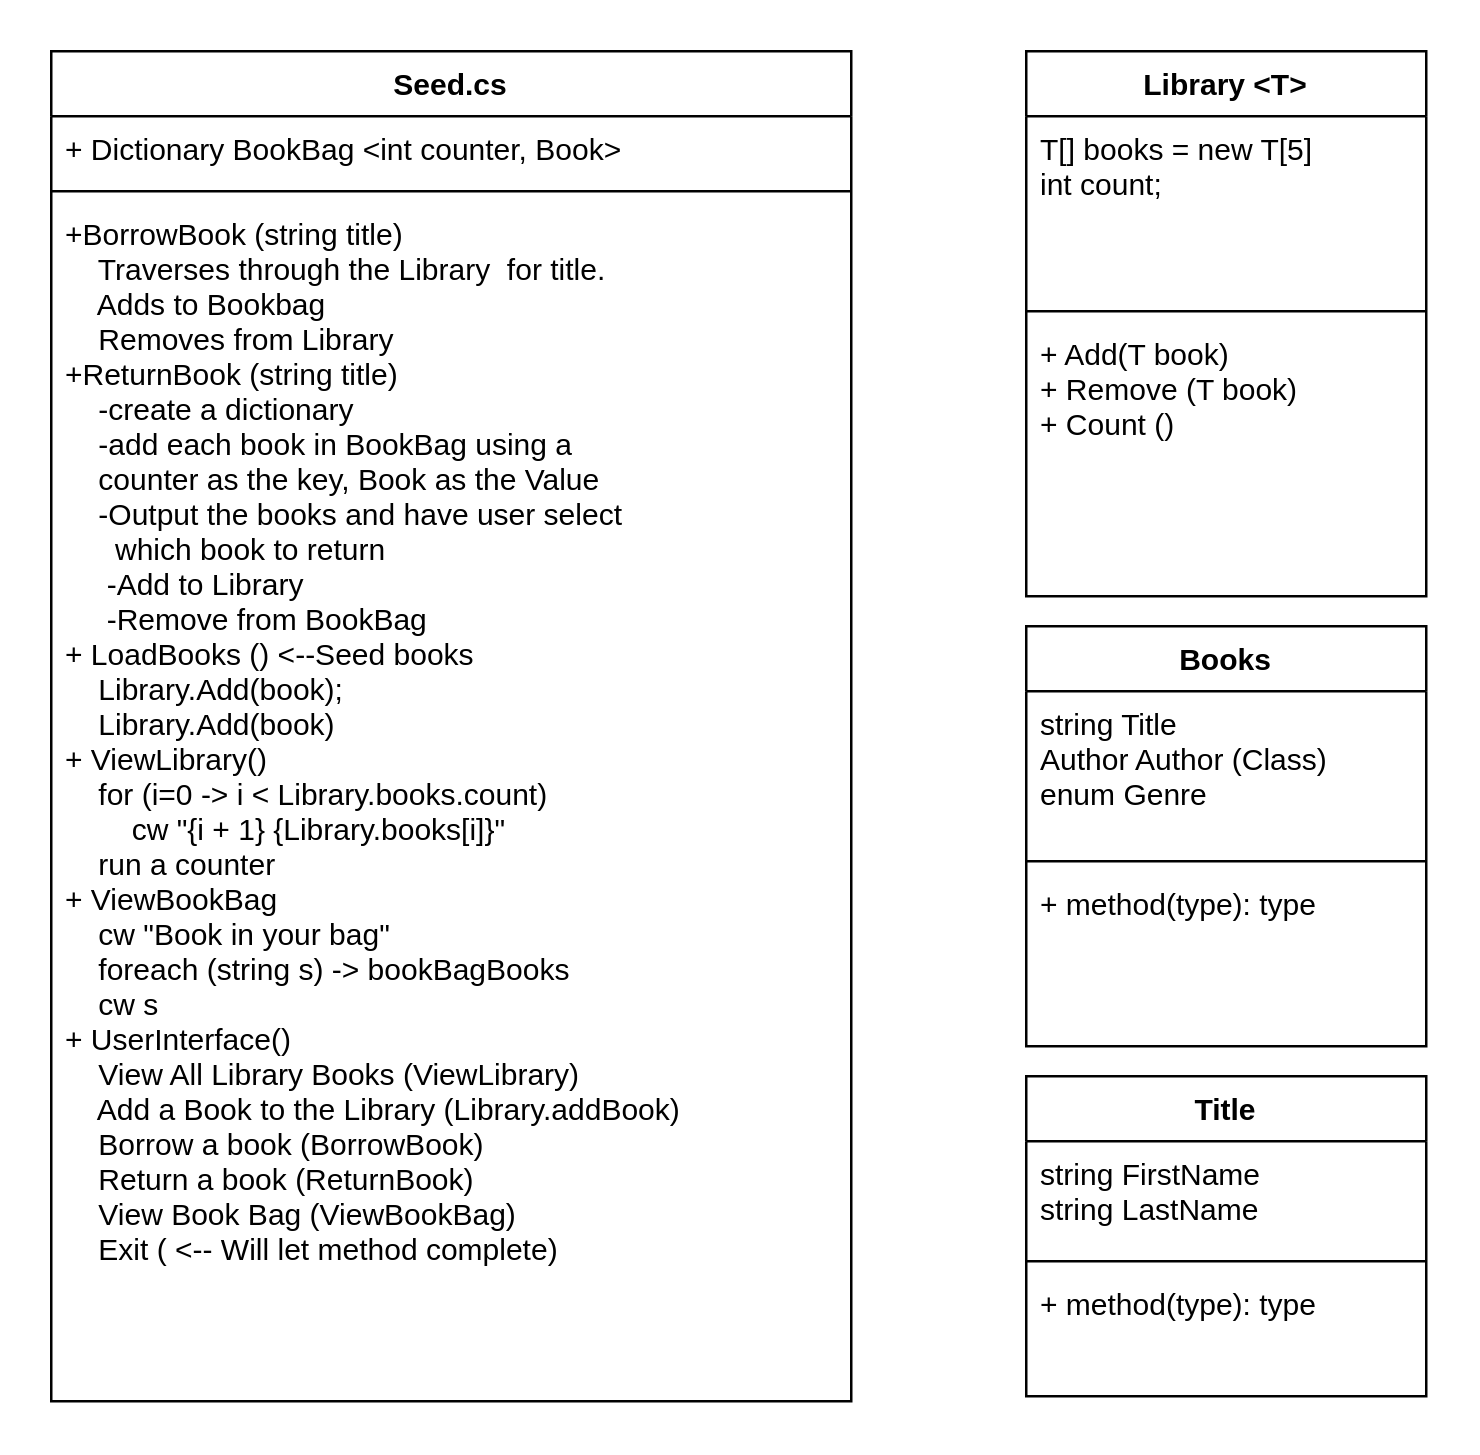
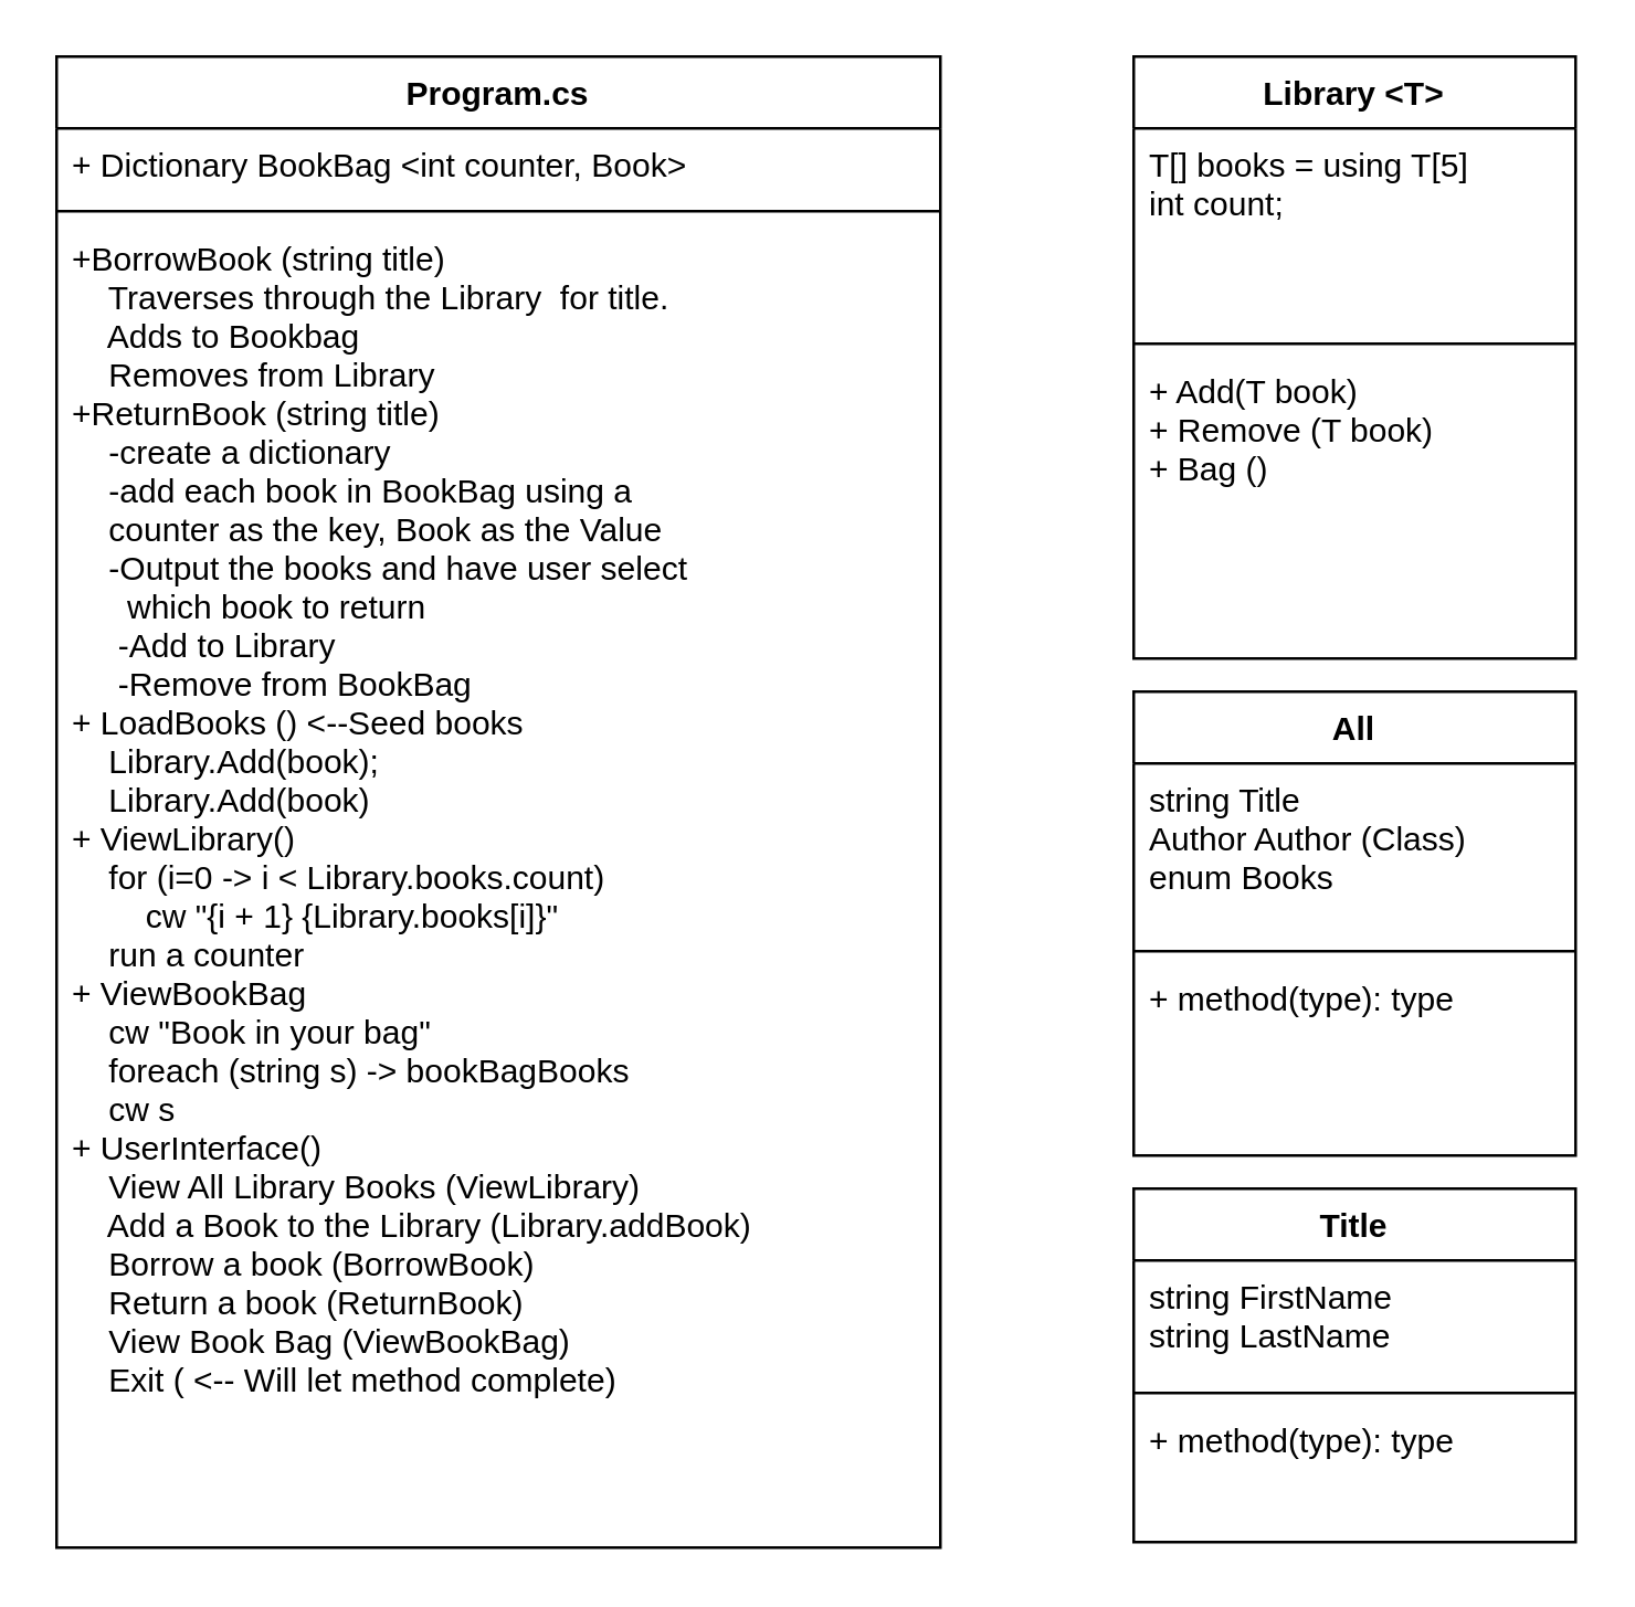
- <mxCell id="2" value="Seed.cs" style="swimlane;fontStyle=1;align=center;verticalAlign=top;childLayout=stackLayout;horizontal=1;startSize=26;horizontalStack=0;resizeParent=1;resizeParentMax=0;resizeLast=0;collapsible=1;marginBottom=0;" vertex="1" parent="1"><mxGeometry x="20" y="20" width="320" height="540" as="geometry" /></mxCell>
+ <mxCell id="2" value="Program.cs" style="swimlane;fontStyle=1;align=center;verticalAlign=top;childLayout=stackLayout;horizontal=1;startSize=26;horizontalStack=0;resizeParent=1;resizeParentMax=0;resizeLast=0;collapsible=1;marginBottom=0;" vertex="1" parent="1"><mxGeometry x="20" y="20" width="320" height="540" as="geometry" /></mxCell>
- <mxCell id="7" value="T[] books = new T[5]&#10;int count;" style="text;strokeColor=none;fillColor=none;align=left;verticalAlign=top;spacingLeft=4;spacingRight=4;overflow=hidden;rotatable=0;points=[[0,0.5],[1,0.5]];portConstraint=eastwest;" vertex="1" parent="6"><mxGeometry y="26" width="160" height="74" as="geometry" /></mxCell>
+ <mxCell id="7" value="T[] books = using T[5]&#10;int count;" style="text;strokeColor=none;fillColor=none;align=left;verticalAlign=top;spacingLeft=4;spacingRight=4;overflow=hidden;rotatable=0;points=[[0,0.5],[1,0.5]];portConstraint=eastwest;" vertex="1" parent="6"><mxGeometry y="26" width="160" height="74" as="geometry" /></mxCell>
- <mxCell id="9" value="+ Add(T book)&#10;+ Remove (T book)&#10;+ Count ()" style="text;strokeColor=none;fillColor=none;align=left;verticalAlign=top;spacingLeft=4;spacingRight=4;overflow=hidden;rotatable=0;points=[[0,0.5],[1,0.5]];portConstraint=eastwest;" vertex="1" parent="6"><mxGeometry y="108" width="160" height="110" as="geometry" /></mxCell>
+ <mxCell id="9" value="+ Add(T book)&#10;+ Remove (T book)&#10;+ Bag ()" style="text;strokeColor=none;fillColor=none;align=left;verticalAlign=top;spacingLeft=4;spacingRight=4;overflow=hidden;rotatable=0;points=[[0,0.5],[1,0.5]];portConstraint=eastwest;" vertex="1" parent="6"><mxGeometry y="108" width="160" height="110" as="geometry" /></mxCell>
- <mxCell id="10" value="Books" style="swimlane;fontStyle=1;align=center;verticalAlign=top;childLayout=stackLayout;horizontal=1;startSize=26;horizontalStack=0;resizeParent=1;resizeParentMax=0;resizeLast=0;collapsible=1;marginBottom=0;" vertex="1" parent="1"><mxGeometry x="410" y="250" width="160" height="168" as="geometry" /></mxCell>
+ <mxCell id="10" value="All" style="swimlane;fontStyle=1;align=center;verticalAlign=top;childLayout=stackLayout;horizontal=1;startSize=26;horizontalStack=0;resizeParent=1;resizeParentMax=0;resizeLast=0;collapsible=1;marginBottom=0;" vertex="1" parent="1"><mxGeometry x="410" y="250" width="160" height="168" as="geometry" /></mxCell>
- <mxCell id="11" value="string Title&#10;Author Author (Class)&#10;enum Genre" style="text;strokeColor=none;fillColor=none;align=left;verticalAlign=top;spacingLeft=4;spacingRight=4;overflow=hidden;rotatable=0;points=[[0,0.5],[1,0.5]];portConstraint=eastwest;" vertex="1" parent="10"><mxGeometry y="26" width="160" height="64" as="geometry" /></mxCell>
+ <mxCell id="11" value="string Title&#10;Author Author (Class)&#10;enum Books" style="text;strokeColor=none;fillColor=none;align=left;verticalAlign=top;spacingLeft=4;spacingRight=4;overflow=hidden;rotatable=0;points=[[0,0.5],[1,0.5]];portConstraint=eastwest;" vertex="1" parent="10"><mxGeometry y="26" width="160" height="64" as="geometry" /></mxCell>
